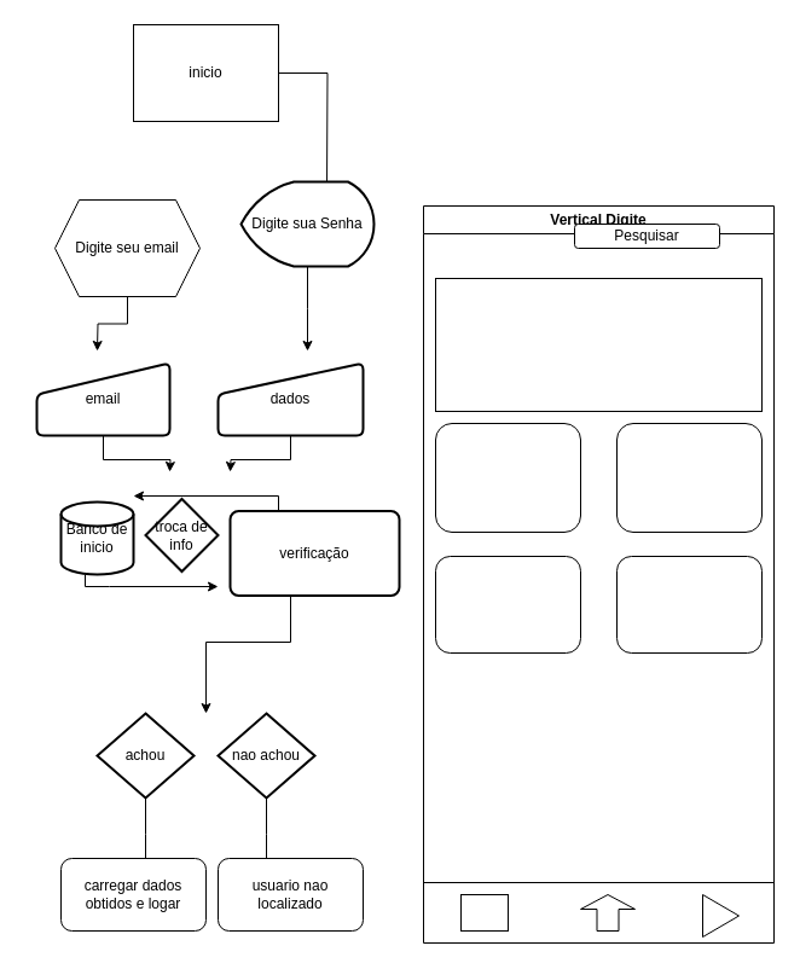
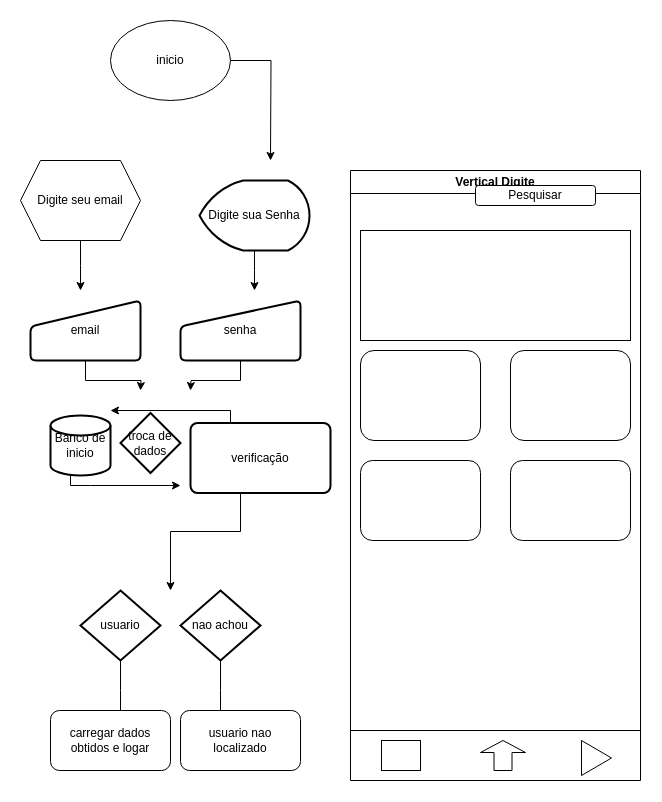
- <mxCell id="14" value="inicio" style="whiteSpace=wrap;html=1;rounded=0;" vertex="1" parent="1"><mxGeometry x="110" y="20" width="120" height="80" as="geometry" /></mxCell>
+ <mxCell id="14" value="inicio" style="ellipse;whiteSpace=wrap;html=1;" vertex="1" parent="1"><mxGeometry x="110" y="20" width="120" height="80" as="geometry" /></mxCell>
- <mxCell id="20" value="Digite sua Senha" style="strokeWidth=2;html=1;shape=mxgraph.flowchart.display;whiteSpace=wrap;" vertex="1" parent="1"><mxGeometry x="199" y="150" width="110" height="70" as="geometry" /></mxCell>
+ <mxCell id="20" value="Digite sua Senha" style="strokeWidth=2;html=1;shape=mxgraph.flowchart.display;whiteSpace=wrap;" vertex="1" parent="1"><mxGeometry x="199" y="180" width="110" height="70" as="geometry" /></mxCell>
- <mxCell id="16" value="Digite seu email" style="shape=hexagon;perimeter=hexagonPerimeter2;whiteSpace=wrap;html=1;fixedSize=1;" vertex="1" parent="1"><mxGeometry x="45" y="165" width="120" height="80" as="geometry" /></mxCell>
+ <mxCell id="16" value="Digite seu email" style="shape=hexagon;perimeter=hexagonPerimeter2;whiteSpace=wrap;html=1;fixedSize=1;" vertex="1" parent="1"><mxGeometry x="20" y="160" width="120" height="80" as="geometry" /></mxCell>
- <mxCell id="22" value="dados" style="html=1;strokeWidth=2;shape=manualInput;whiteSpace=wrap;rounded=1;size=26;arcSize=11;" vertex="1" parent="1"><mxGeometry x="180" y="300" width="120" height="60" as="geometry" /></mxCell>
+ <mxCell id="22" value="senha" style="html=1;strokeWidth=2;shape=manualInput;whiteSpace=wrap;rounded=1;size=26;arcSize=11;" vertex="1" parent="1"><mxGeometry x="180" y="300" width="120" height="60" as="geometry" /></mxCell>
- <mxCell id="28" value="troca de&lt;br&gt;info" style="strokeWidth=2;html=1;shape=mxgraph.flowchart.decision;whiteSpace=wrap;" vertex="1" parent="1"><mxGeometry x="120" y="412.5" width="60" height="60" as="geometry" /></mxCell>
+ <mxCell id="28" value="troca de&lt;br&gt;dados" style="strokeWidth=2;html=1;shape=mxgraph.flowchart.decision;whiteSpace=wrap;" vertex="1" parent="1"><mxGeometry x="120" y="412.5" width="60" height="60" as="geometry" /></mxCell>
- <mxCell id="30" value="achou" style="strokeWidth=2;html=1;shape=mxgraph.flowchart.decision;whiteSpace=wrap;" vertex="1" parent="1"><mxGeometry x="80" y="590" width="80" height="70" as="geometry" /></mxCell>
+ <mxCell id="30" value="usuario" style="strokeWidth=2;html=1;shape=mxgraph.flowchart.decision;whiteSpace=wrap;" vertex="1" parent="1"><mxGeometry x="80" y="590" width="80" height="70" as="geometry" /></mxCell>
